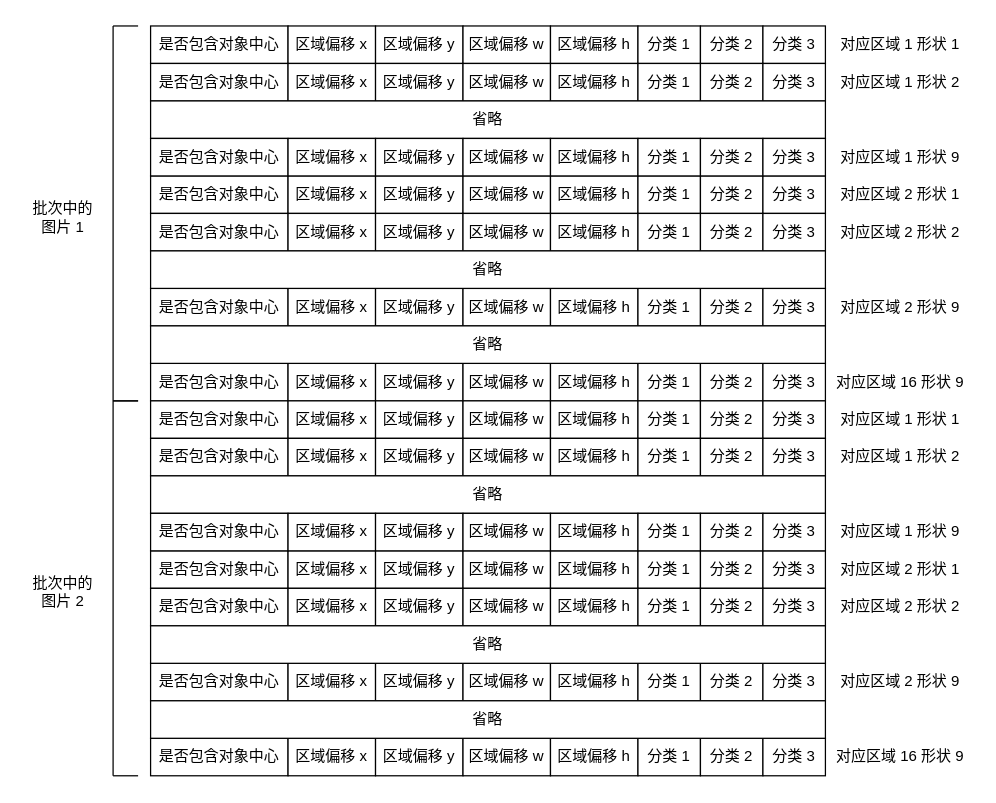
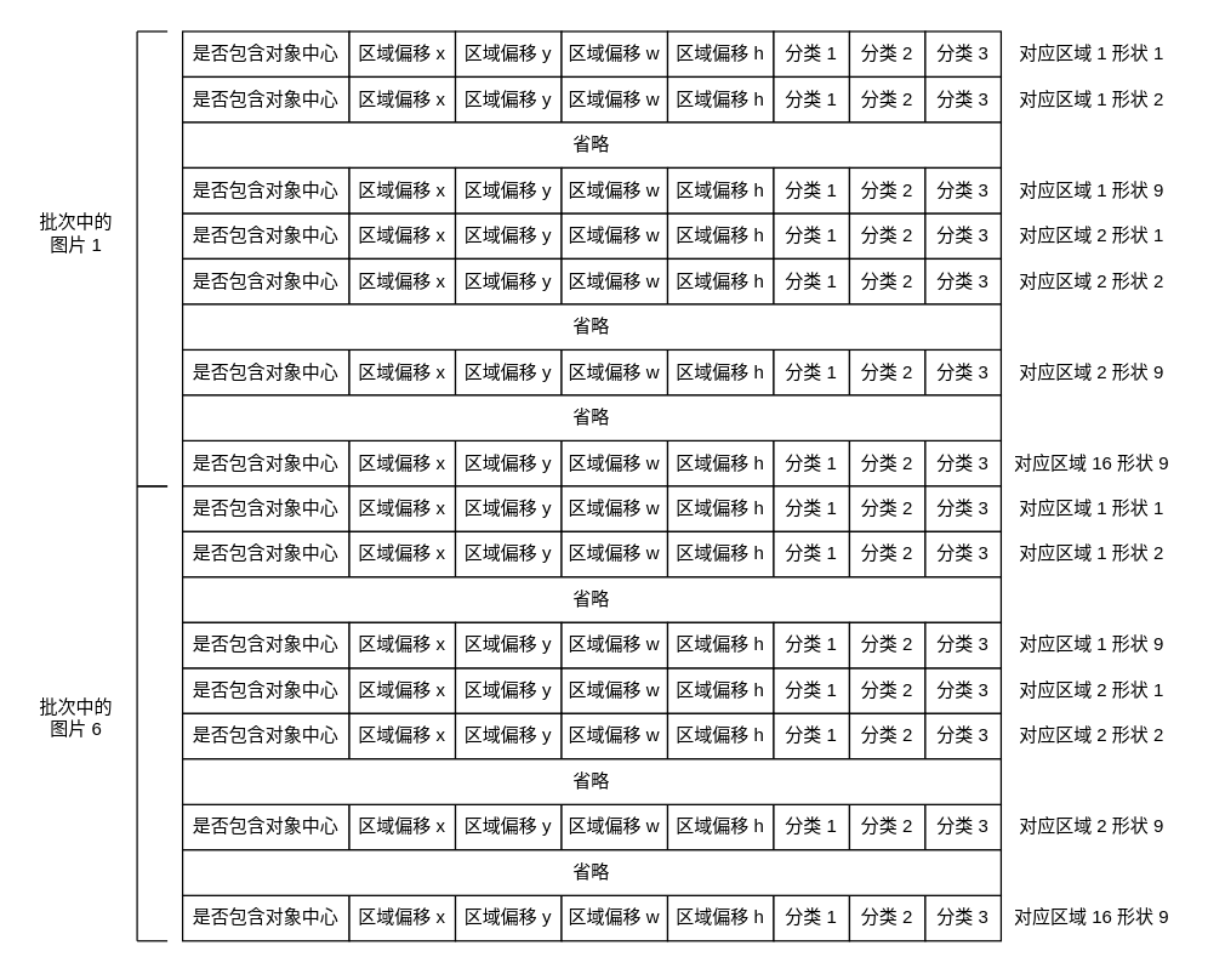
- <mxCell id="68" value="批次中的图片 1" style="text;html=1;strokeColor=none;fillColor=none;align=center;verticalAlign=middle;whiteSpace=wrap;rounded=0;" vertex="1" parent="1"><mxGeometry x="20" y="160" width="60" height="25" as="geometry" /></mxCell>
+ <mxCell id="68" value="批次中的图片 1" style="text;html=1;strokeColor=none;fillColor=none;align=center;verticalAlign=middle;whiteSpace=wrap;rounded=0;" vertex="1" parent="1"><mxGeometry x="20" y="140" width="60" height="25" as="geometry" /></mxCell>
- <mxCell id="138" value="批次中的图片 2" style="text;html=1;strokeColor=none;fillColor=none;align=center;verticalAlign=middle;whiteSpace=wrap;rounded=0;" vertex="1" parent="1"><mxGeometry x="20" y="460" width="60" height="25" as="geometry" /></mxCell>
+ <mxCell id="138" value="批次中的图片 6" style="text;html=1;strokeColor=none;fillColor=none;align=center;verticalAlign=middle;whiteSpace=wrap;rounded=0;" vertex="1" parent="1"><mxGeometry x="20" y="460" width="60" height="25" as="geometry" /></mxCell>
